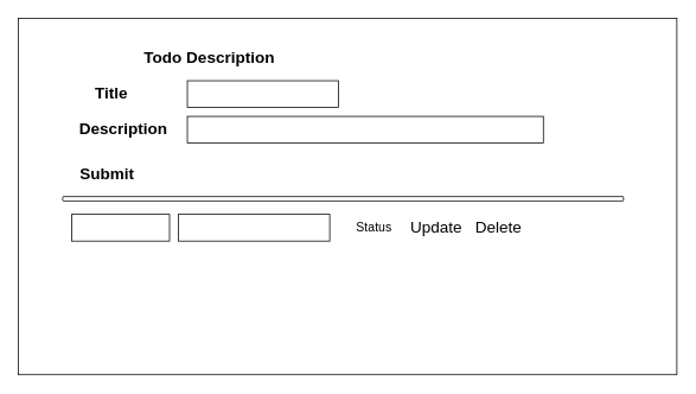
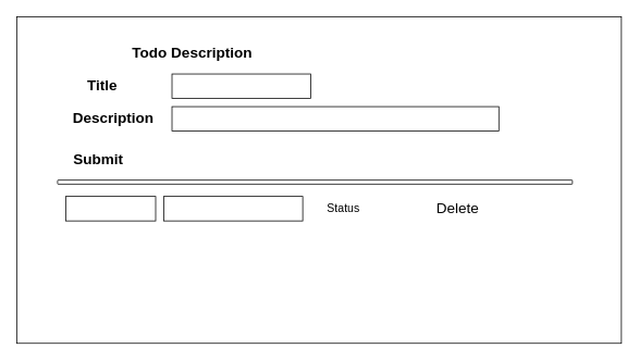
- <mxCell id="12" value="&lt;font style=&quot;font-size: 18px;&quot;&gt;Update&lt;/font&gt;" style="text;html=1;strokeColor=none;fillColor=none;align=center;verticalAlign=middle;whiteSpace=wrap;rounded=0;" vertex="1" parent="1"><mxGeometry x="460" y="240" width="60" height="30" as="geometry" /></mxCell>
